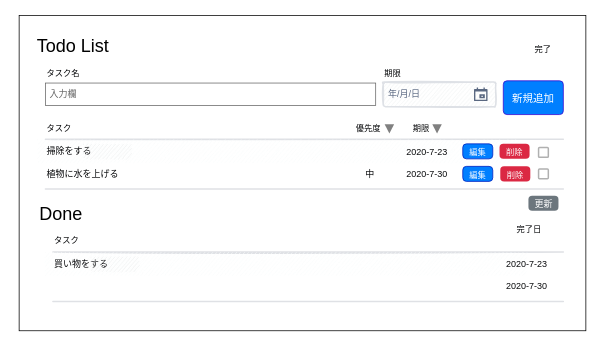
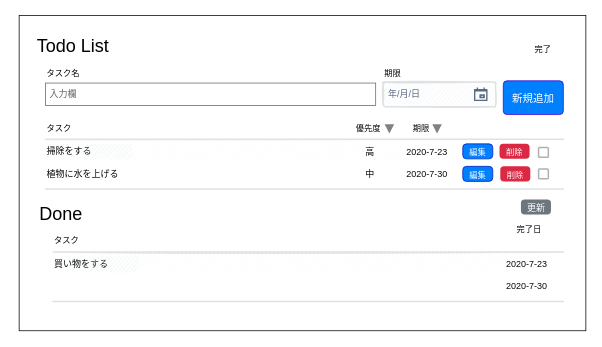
+ <mxCell id="21" value="&lt;font face=&quot;Helvetica&quot; color=&quot;#07080a&quot;&gt;&lt;span style=&quot;font-size: 12px;&quot;&gt;高&lt;/span&gt;&lt;/font&gt;" style="html=1;fillColor=none;strokeColor=none;fontSize=11;align=center;fontColor=#596780;whiteSpace=wrap;sketch=1;hachureGap=4;pointerEvents=0;fontFamily=Architects Daughter;fontSource=https%3A%2F%2Ffonts.googleapis.com%2Fcss%3Ffamily%3DArchitects%2BDaughter;" parent="1" vertex="1"><mxGeometry x="455.5" y="192" width="73" height="20" as="geometry" /></mxCell>
- <mxCell id="30" value="&lt;font style=&quot;font-size: 12px;&quot;&gt;更新&lt;/font&gt;" style="html=1;shadow=0;dashed=0;shape=mxgraph.bootstrap.rrect;rSize=5;strokeColor=none;strokeWidth=1;fillColor=#6C767D;fontColor=#FFFFFF;whiteSpace=wrap;align=center;verticalAlign=middle;spacingLeft=0;fontStyle=0;fontSize=16;spacing=5;" vertex="1" parent="1"><mxGeometry x="703.5" y="260" width="40" height="20" as="geometry" /></mxCell>
+ <mxCell id="30" value="&lt;font style=&quot;font-size: 12px;&quot;&gt;更新&lt;/font&gt;" style="html=1;shadow=0;dashed=0;shape=mxgraph.bootstrap.rrect;rSize=5;strokeColor=none;strokeWidth=1;fillColor=#6C767D;fontColor=#FFFFFF;whiteSpace=wrap;align=center;verticalAlign=middle;spacingLeft=0;fontStyle=0;fontSize=16;spacing=5;" vertex="1" parent="1"><mxGeometry x="693.5" y="265" width="40" height="20" as="geometry" /></mxCell>
